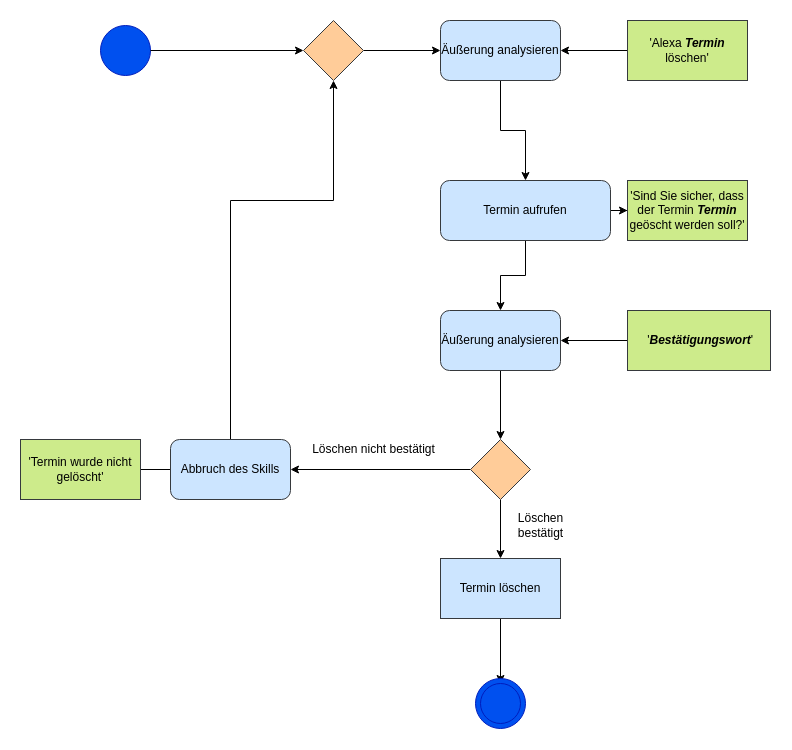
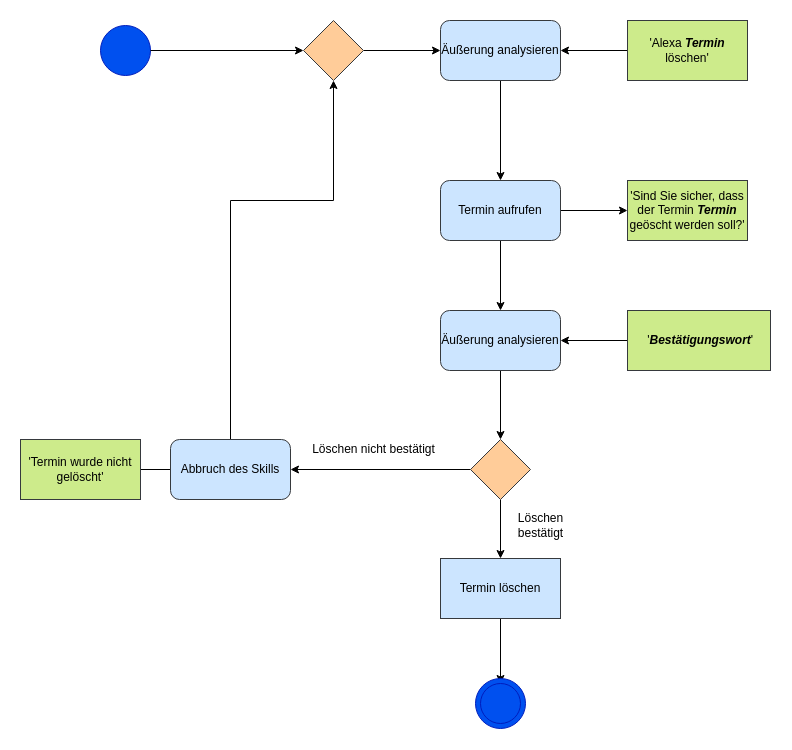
- <mxCell id="10" value="Termin aufrufen" style="rounded=1;whiteSpace=wrap;html=1;fillColor=#cce5ff;strokeColor=#36393d;" vertex="1" parent="1"><mxGeometry x="440" y="180" width="170" height="60" as="geometry" /></mxCell>
+ <mxCell id="10" value="Termin aufrufen" style="rounded=1;whiteSpace=wrap;html=1;fillColor=#cce5ff;strokeColor=#36393d;" vertex="1" parent="1"><mxGeometry x="440" y="180" width="120" height="60" as="geometry" /></mxCell>
